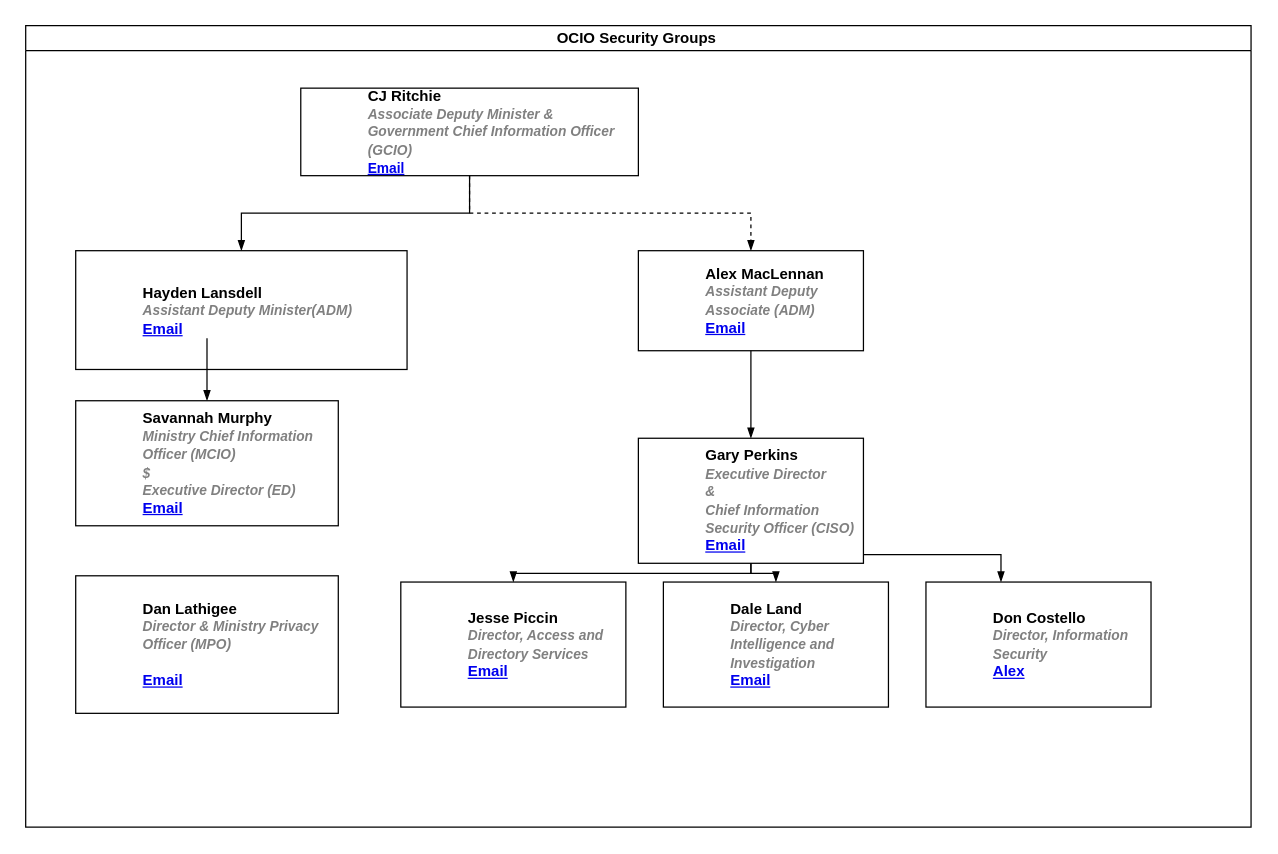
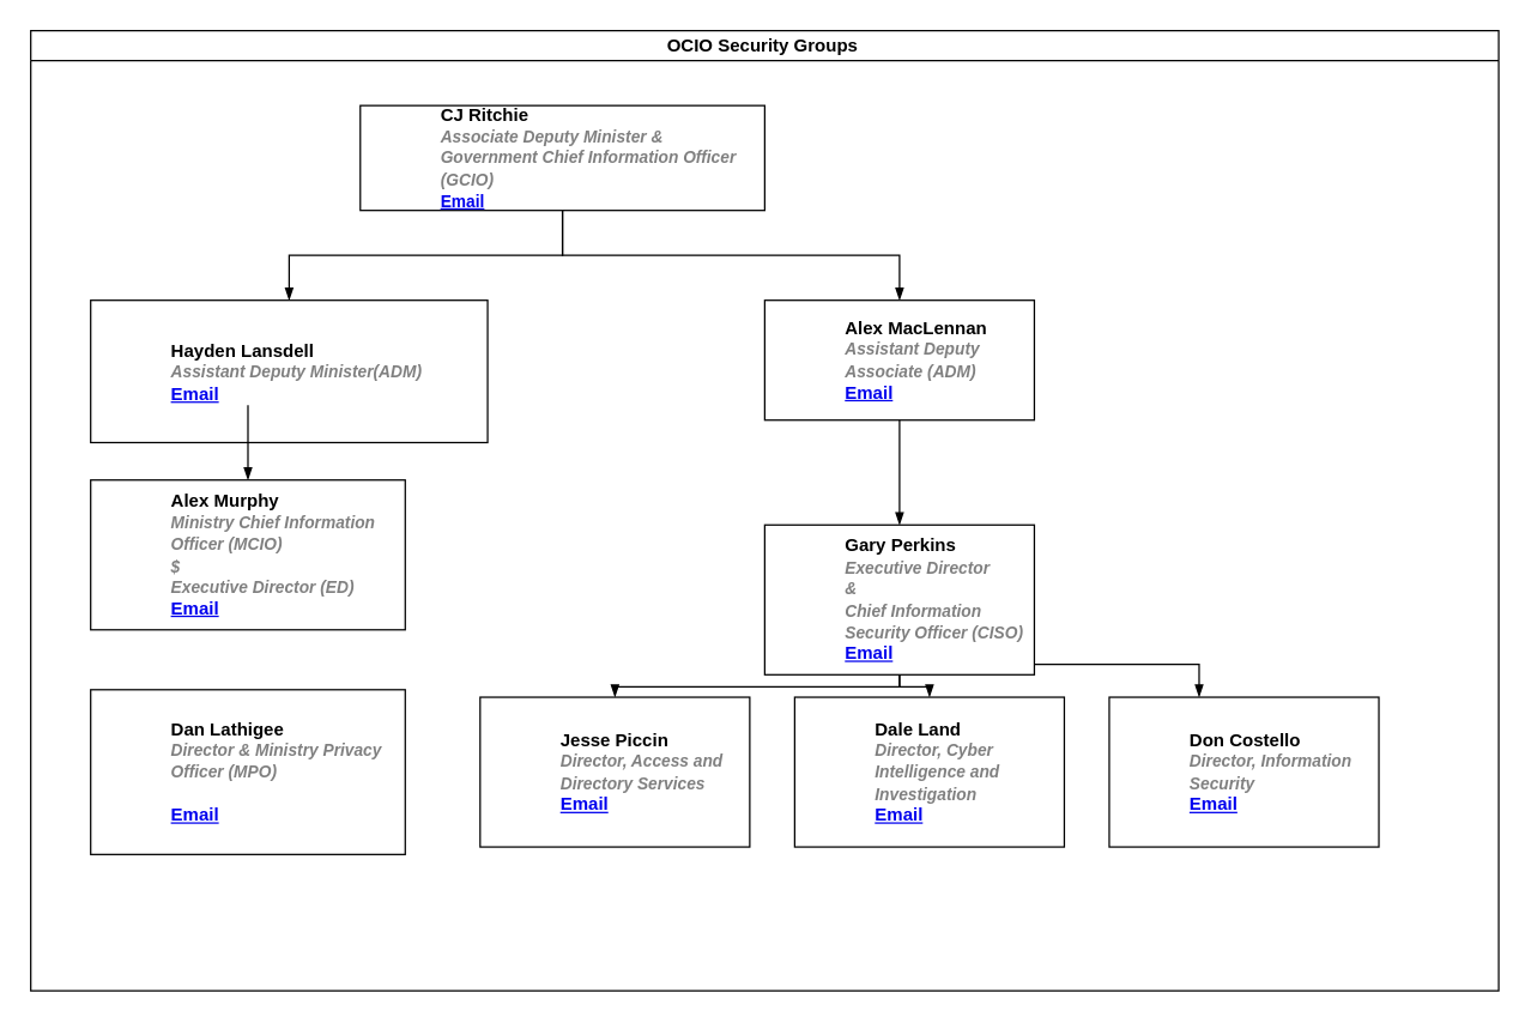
- <mxCell id="6" value="" style="endArrow=blockThin;endFill=1;fontSize=11;edgeStyle=elbowEdgeStyle;elbow=vertical;rounded=0;dashed=1;" parent="2" source="3" target="7" edge="1"><mxGeometry relative="1" as="geometry" /></mxCell>
+ <mxCell id="6" value="" style="endArrow=blockThin;endFill=1;fontSize=11;edgeStyle=elbowEdgeStyle;elbow=vertical;rounded=0;" parent="2" source="3" target="7" edge="1"><mxGeometry relative="1" as="geometry" /></mxCell>
- <mxCell id="9" value="Savannah Murphy&lt;br&gt;&lt;i style=&quot;color: gray ; font-size: 11px&quot;&gt;Ministry Chief Information Officer (MCIO)&#10;$ &#10;Executive Director (ED)&lt;/i&gt;&lt;br&gt;&lt;a href=&quot;mailto:Savannah.Murphy@gov.bc.ca&quot;&gt;Email&lt;/a&gt;" style="label;whiteSpace=wrap;html=1;rounded=0;glass=0;treeFolding=1;treeMoving=1;" parent="2" vertex="1"><mxGeometry x="40" y="300" width="210" height="100" as="geometry" /></mxCell>
+ <mxCell id="9" value="Alex Murphy&lt;br&gt;&lt;i style=&quot;color: gray ; font-size: 11px&quot;&gt;Ministry Chief Information Officer (MCIO)&#10;$ &#10;Executive Director (ED)&lt;/i&gt;&lt;br&gt;&lt;a href=&quot;mailto:Savannah.Murphy@gov.bc.ca&quot;&gt;Email&lt;/a&gt;" style="label;whiteSpace=wrap;html=1;rounded=0;glass=0;treeFolding=1;treeMoving=1;" parent="2" vertex="1"><mxGeometry x="40" y="300" width="210" height="100" as="geometry" /></mxCell>
- <mxCell id="16" value="Don Costello&lt;br&gt;&lt;i style=&quot;color: gray ; font-size: 11px&quot;&gt;Director, Information Security&lt;/i&gt;&lt;br&gt;&lt;a href=&quot;mailto:Don.Costello@gov.bc.ca&quot;&gt;Alex&lt;/a&gt;" style="label;whiteSpace=wrap;html=1;rounded=0;glass=0;treeFolding=1;treeMoving=1;" parent="2" vertex="1"><mxGeometry x="720" y="445" width="180" height="100" as="geometry" /></mxCell>
+ <mxCell id="16" value="Don Costello&lt;br&gt;&lt;i style=&quot;color: gray ; font-size: 11px&quot;&gt;Director, Information Security&lt;/i&gt;&lt;br&gt;&lt;a href=&quot;mailto:Don.Costello@gov.bc.ca&quot;&gt;Email&lt;/a&gt;" style="label;whiteSpace=wrap;html=1;rounded=0;glass=0;treeFolding=1;treeMoving=1;" parent="2" vertex="1"><mxGeometry x="720" y="445" width="180" height="100" as="geometry" /></mxCell>
